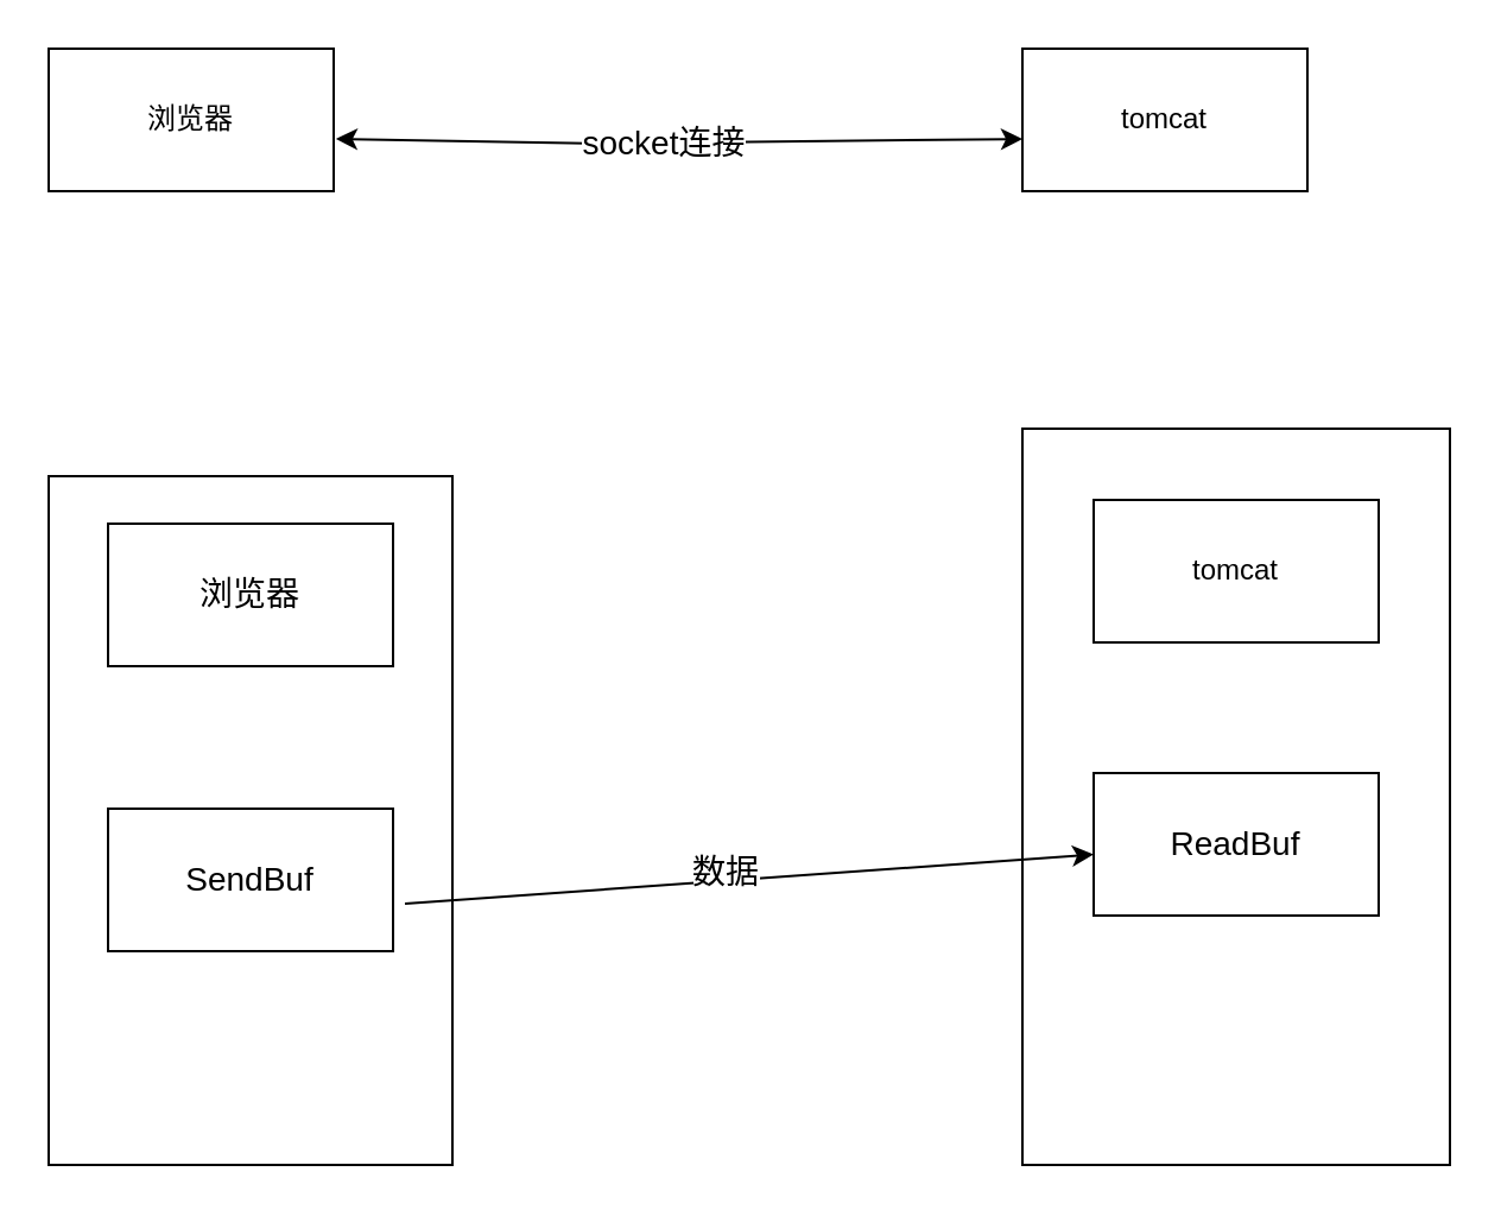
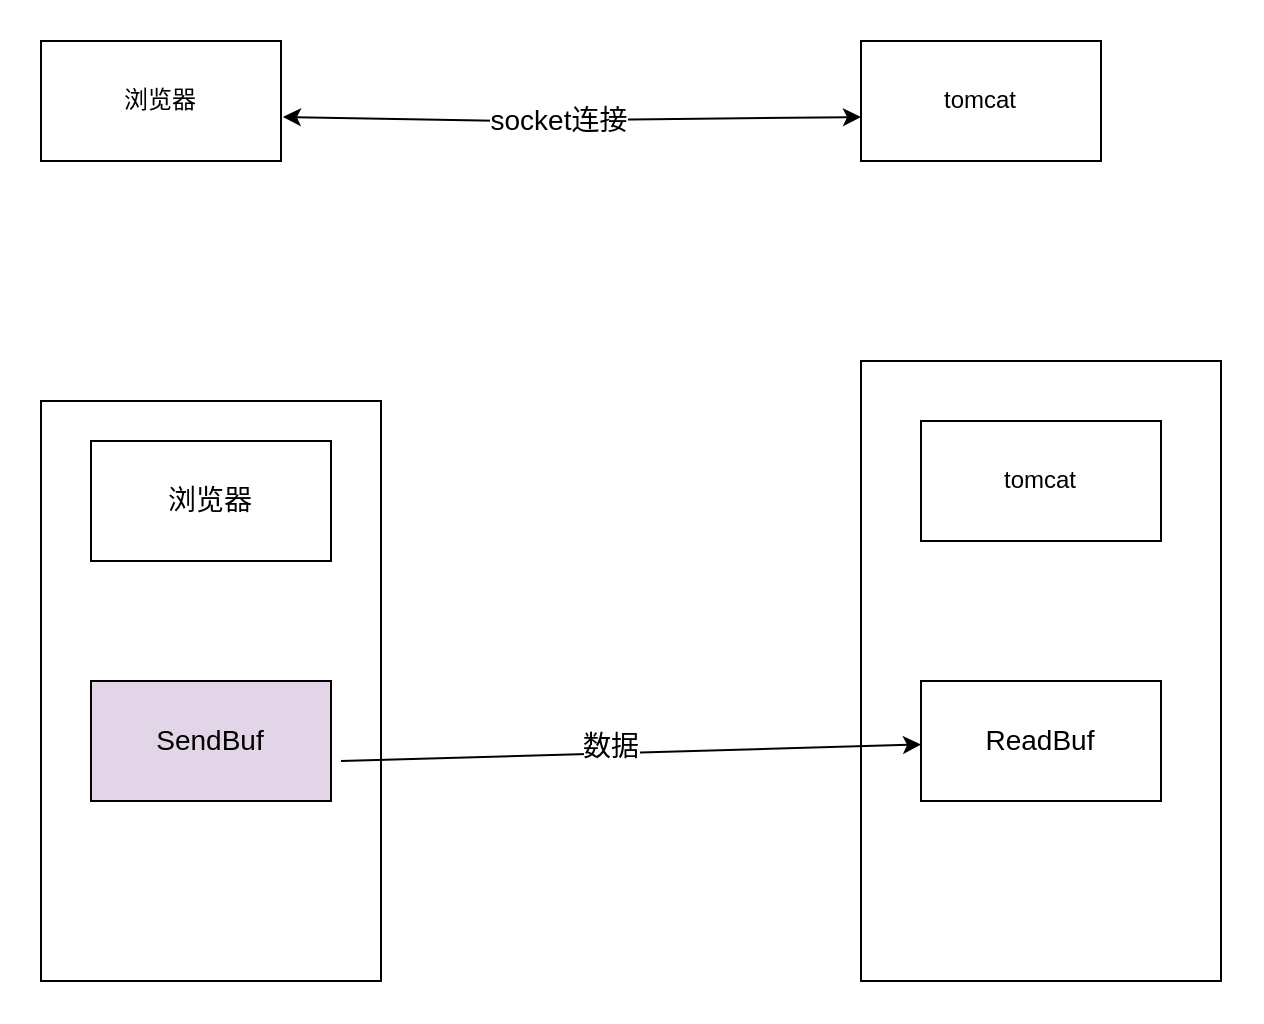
- <mxCell id="11" value="ReadBuf" style="rounded=0;whiteSpace=wrap;html=1;fontSize=14;" vertex="1" parent="1"><mxGeometry x="460" y="325" width="120" height="60" as="geometry" /></mxCell>
+ <mxCell id="11" value="ReadBuf" style="rounded=0;whiteSpace=wrap;html=1;fontSize=14;" vertex="1" parent="1"><mxGeometry x="460" y="340" width="120" height="60" as="geometry" /></mxCell>
- <mxCell id="10" value="SendBuf" style="rounded=0;whiteSpace=wrap;html=1;fontSize=14;" vertex="1" parent="1"><mxGeometry x="45" y="340" width="120" height="60" as="geometry" /></mxCell>
+ <mxCell id="10" value="SendBuf" style="rounded=0;whiteSpace=wrap;html=1;fontSize=14;fillColor=#e1d5e7;" vertex="1" parent="1"><mxGeometry x="45" y="340" width="120" height="60" as="geometry" /></mxCell>
